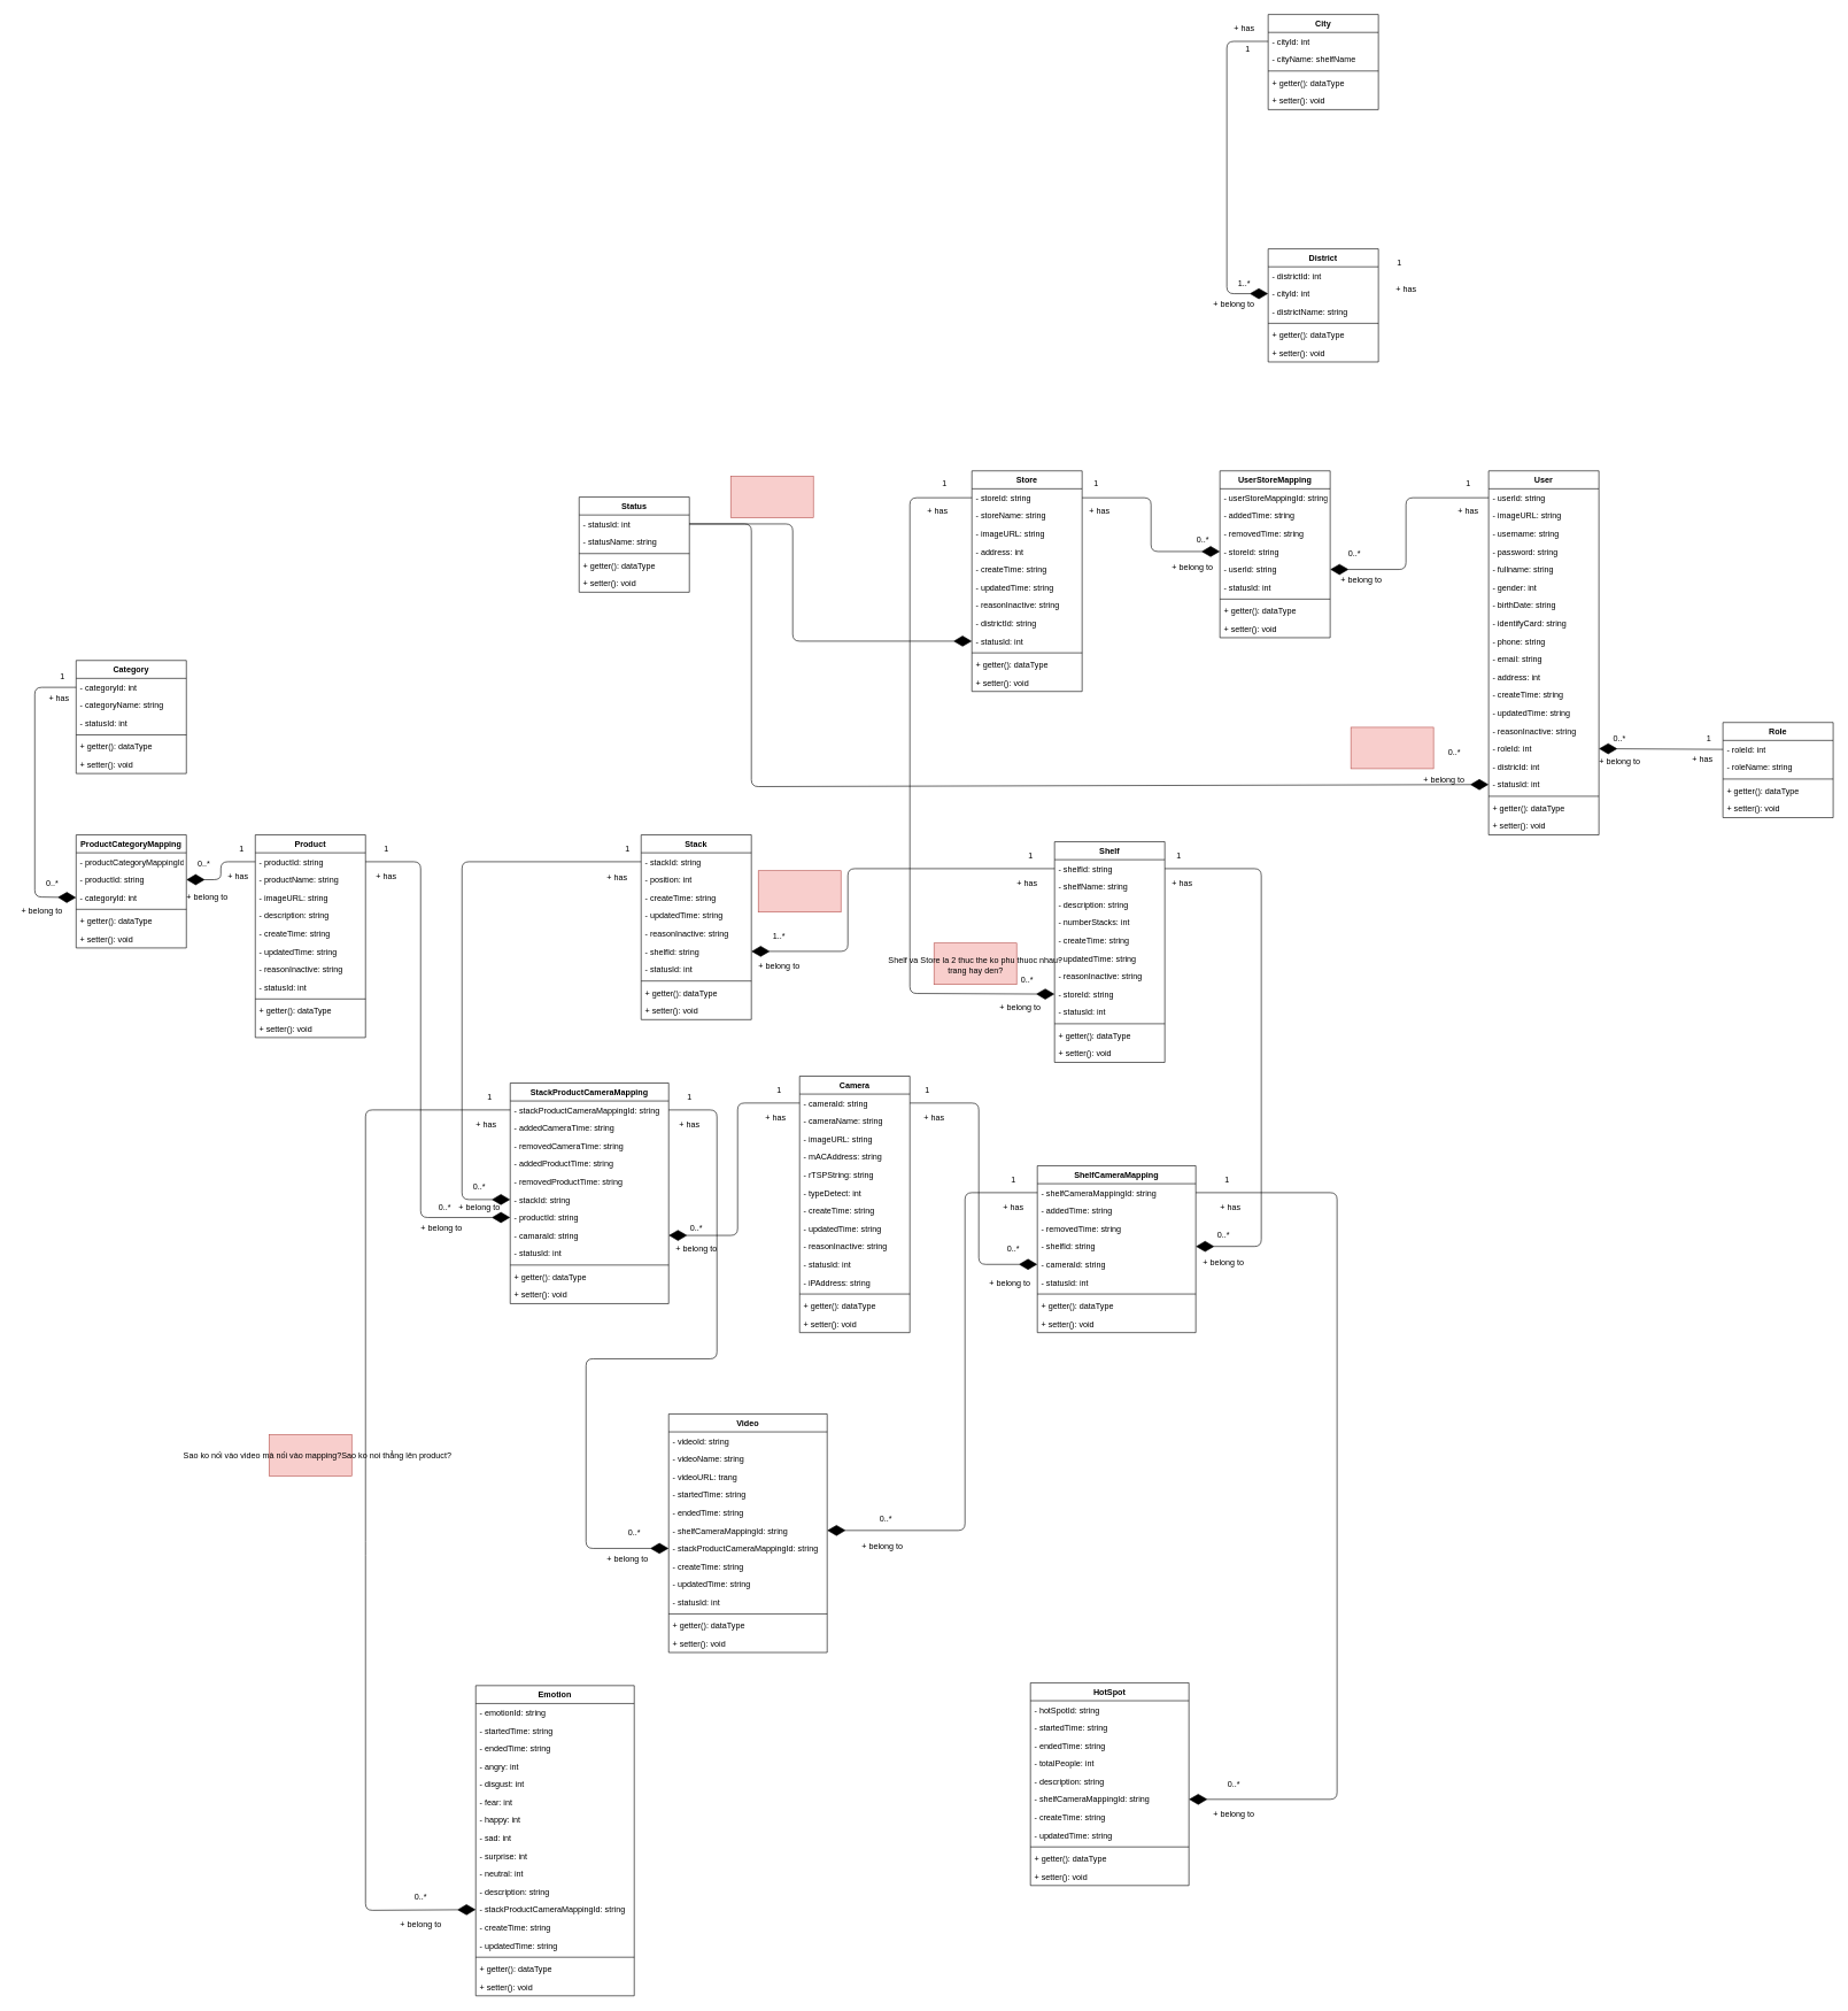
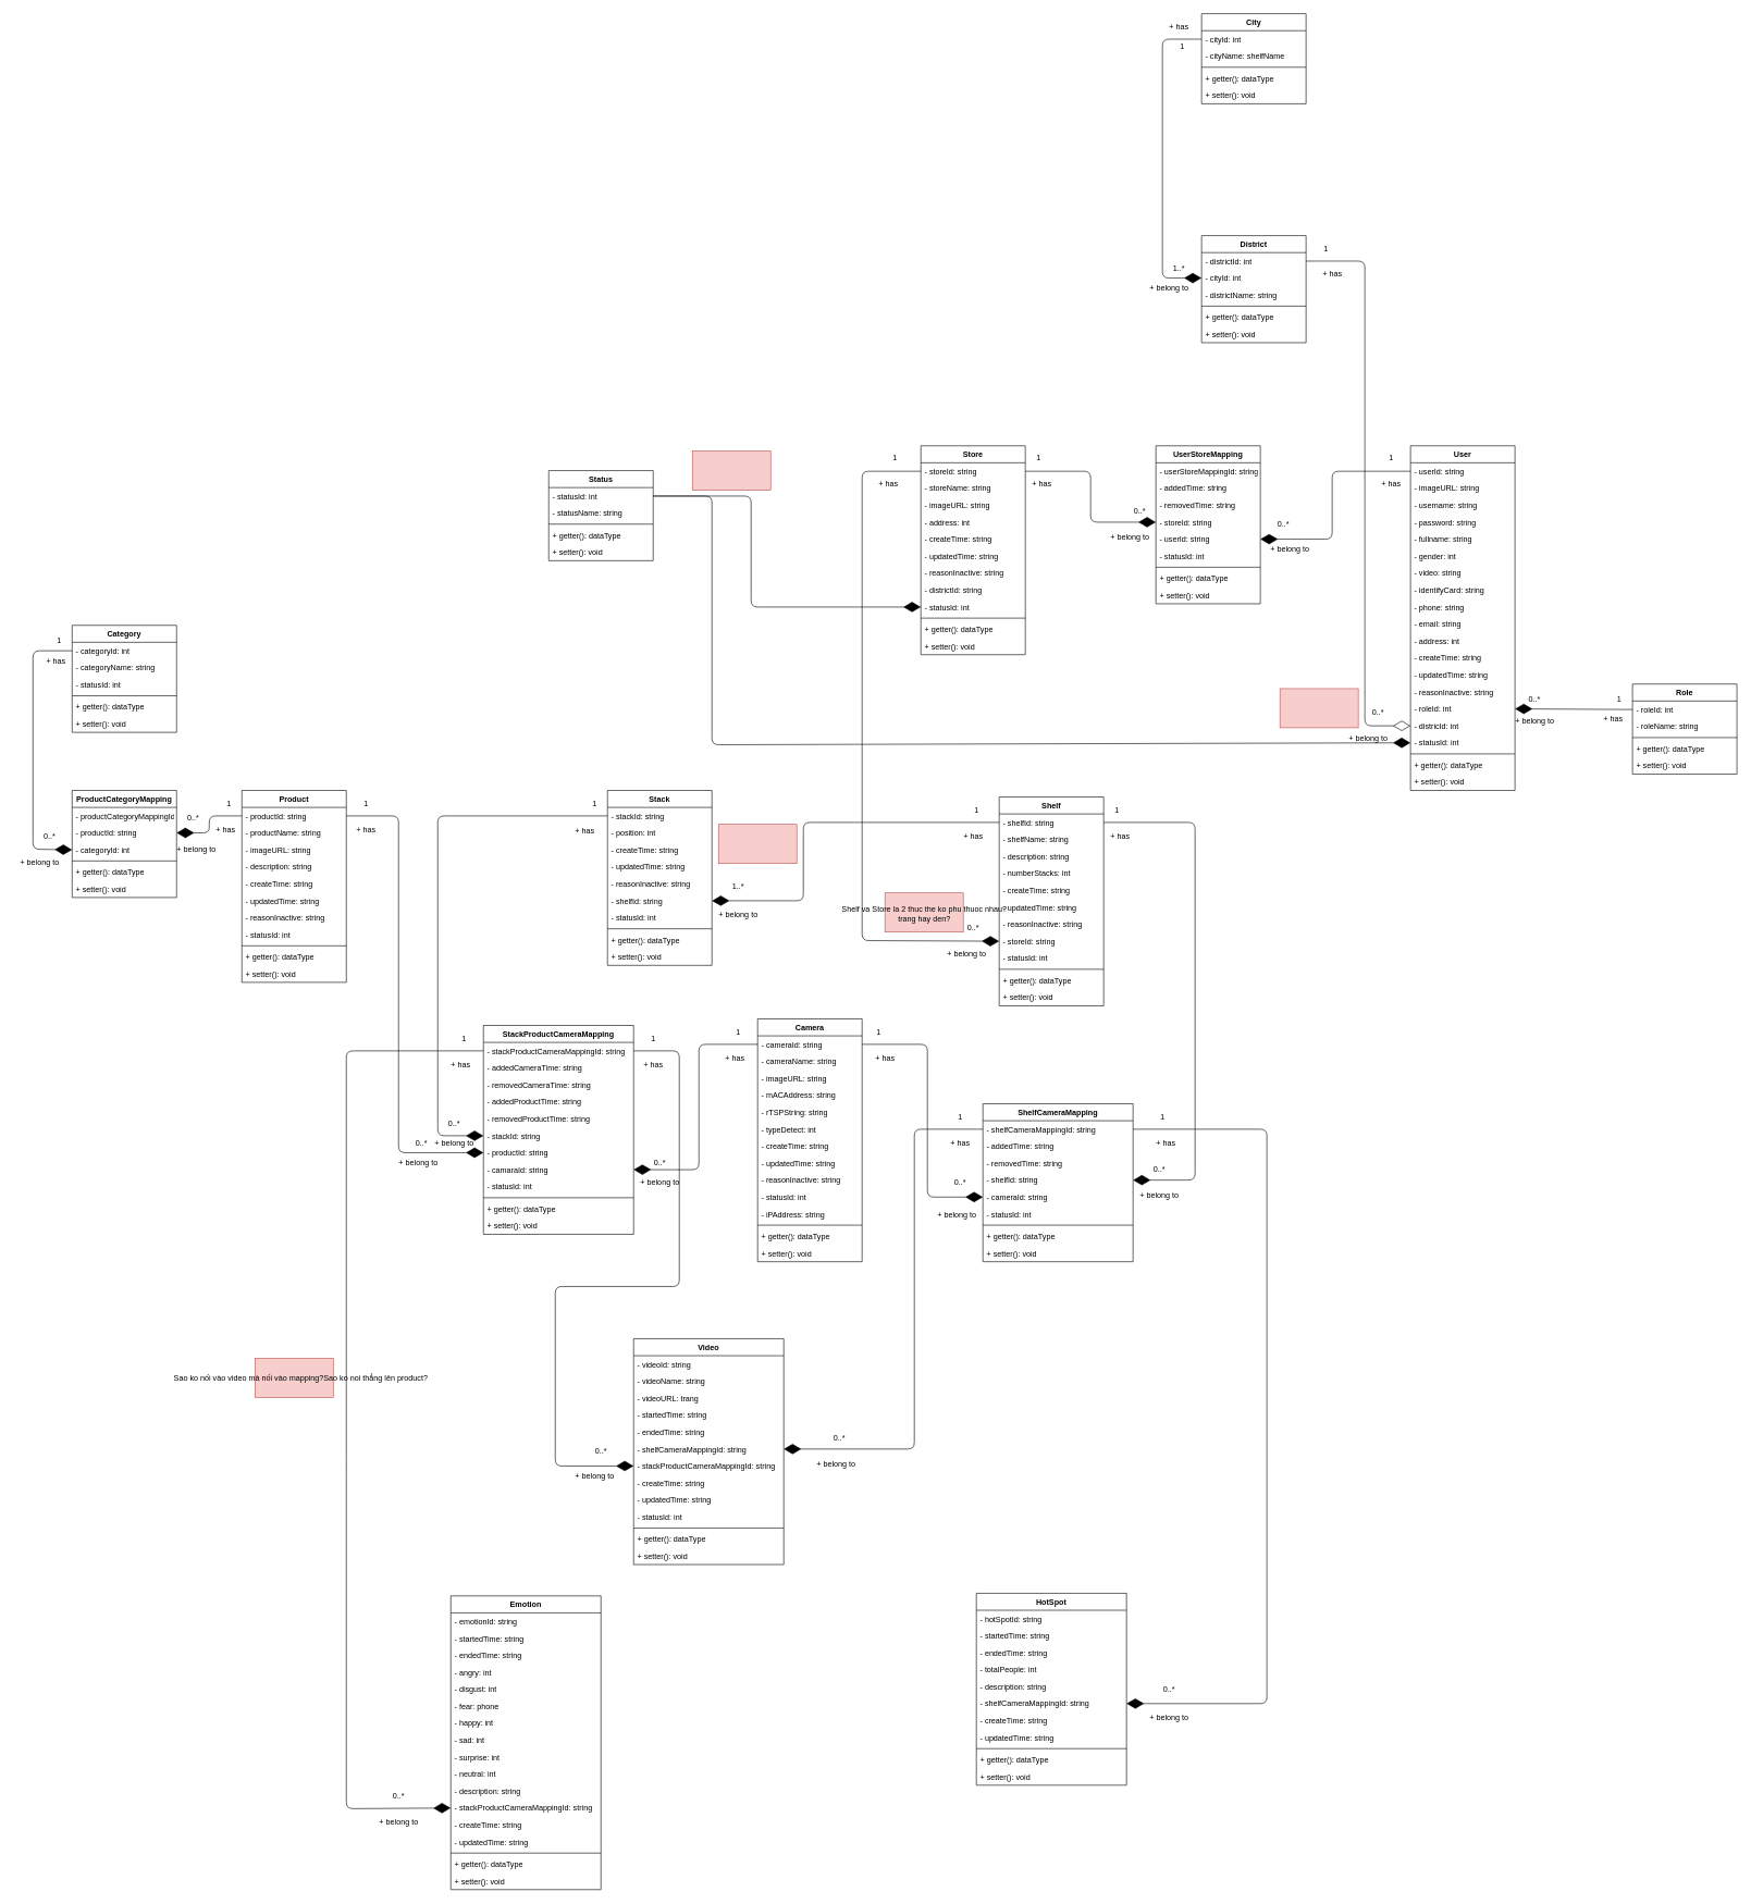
+ <mxCell id="212" value="" style="endArrow=diamondThin;endFill=0;endSize=24;html=1;exitX=1;exitY=0.5;exitDx=0;exitDy=0;entryX=0;entryY=0.5;entryDx=0;entryDy=0;" parent="1" source="185" target="179" edge="1"><mxGeometry width="160" relative="1" as="geometry"><mxPoint x="2070" y="690" as="sourcePoint" /><mxPoint x="2230" y="690" as="targetPoint" /><Array as="points"><mxPoint x="2090" y="399" /><mxPoint x="2090" y="570" /><mxPoint x="2090" y="1111" /></Array></mxGeometry></mxCell>
- <mxCell id="170" value="- birthDate: string" style="text;strokeColor=none;fillColor=none;align=left;verticalAlign=top;spacingLeft=4;spacingRight=4;overflow=hidden;rotatable=0;points=[[0,0.5],[1,0.5]];portConstraint=eastwest;" parent="163" vertex="1"><mxGeometry y="182" width="160" height="26" as="geometry" /></mxCell>
+ <mxCell id="170" value="- video: string" style="text;strokeColor=none;fillColor=none;align=left;verticalAlign=top;spacingLeft=4;spacingRight=4;overflow=hidden;rotatable=0;points=[[0,0.5],[1,0.5]];portConstraint=eastwest;" parent="163" vertex="1"><mxGeometry y="182" width="160" height="26" as="geometry" /></mxCell>
- <mxCell id="115" value="- fear: int" style="text;strokeColor=none;fillColor=none;align=left;verticalAlign=top;spacingLeft=4;spacingRight=4;overflow=hidden;rotatable=0;points=[[0,0.5],[1,0.5]];portConstraint=eastwest;" parent="109" vertex="1"><mxGeometry y="156" width="230" height="26" as="geometry" /></mxCell>
+ <mxCell id="115" value="- fear: phone" style="text;strokeColor=none;fillColor=none;align=left;verticalAlign=top;spacingLeft=4;spacingRight=4;overflow=hidden;rotatable=0;points=[[0,0.5],[1,0.5]];portConstraint=eastwest;" parent="109" vertex="1"><mxGeometry y="156" width="230" height="26" as="geometry" /></mxCell>
